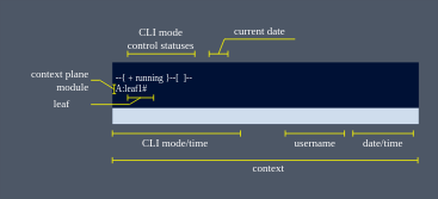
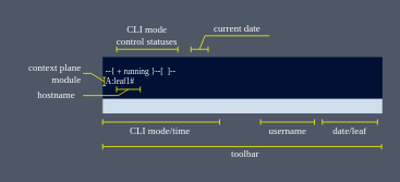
- <mxCell id="20" value="leaf" style="text;html=1;align=center;verticalAlign=middle;resizable=0;points=[];autosize=1;strokeColor=none;fillColor=none;fontFamily=Google Sans;fontSource=https%3A%2F%2Ffonts.googleapis.com%2Fcss%3Ffamily%3DGoogle%2BSans;fontColor=#FFFFFF;" vertex="1" parent="1"><mxGeometry x="31" y="102" width="73" height="27" as="geometry" /></mxCell>
+ <mxCell id="20" value="hostname" style="text;html=1;align=center;verticalAlign=middle;resizable=0;points=[];autosize=1;strokeColor=none;fillColor=none;fontFamily=Google Sans;fontSource=https%3A%2F%2Ffonts.googleapis.com%2Fcss%3Ffamily%3DGoogle%2BSans;fontColor=#FFFFFF;" vertex="1" parent="1"><mxGeometry x="31" y="102" width="73" height="27" as="geometry" /></mxCell>
- <mxCell id="12" value="date/time" style="text;html=1;align=center;verticalAlign=middle;resizable=0;points=[];autosize=1;strokeColor=none;fillColor=none;fontFamily=Google Sans;fontSource=https%3A%2F%2Ffonts.googleapis.com%2Fcss%3Ffamily%3DGoogle%2BSans;fontColor=#FFFFFF;" vertex="1" parent="1"><mxGeometry x="391" y="145" width="71" height="27" as="geometry" /></mxCell>
+ <mxCell id="12" value="date/leaf" style="text;html=1;align=center;verticalAlign=middle;resizable=0;points=[];autosize=1;strokeColor=none;fillColor=none;fontFamily=Google Sans;fontSource=https%3A%2F%2Ffonts.googleapis.com%2Fcss%3Ffamily%3DGoogle%2BSans;fontColor=#FFFFFF;" vertex="1" parent="1"><mxGeometry x="391" y="145" width="71" height="27" as="geometry" /></mxCell>
- <mxCell id="6" value="context" style="text;html=1;align=center;verticalAlign=middle;resizable=0;points=[];autosize=1;strokeColor=none;fillColor=none;fontFamily=Google Sans;fontSource=https%3A%2F%2Ffonts.googleapis.com%2Fcss%3Ffamily%3DGoogle%2BSans;fontColor=#FFFFFF;" vertex="1" parent="1"><mxGeometry x="270" y="173" width="58" height="27" as="geometry" /></mxCell>
+ <mxCell id="6" value="toolbar" style="text;html=1;align=center;verticalAlign=middle;resizable=0;points=[];autosize=1;strokeColor=none;fillColor=none;fontFamily=Google Sans;fontSource=https%3A%2F%2Ffonts.googleapis.com%2Fcss%3Ffamily%3DGoogle%2BSans;fontColor=#FFFFFF;" vertex="1" parent="1"><mxGeometry x="270" y="173" width="58" height="27" as="geometry" /></mxCell>
